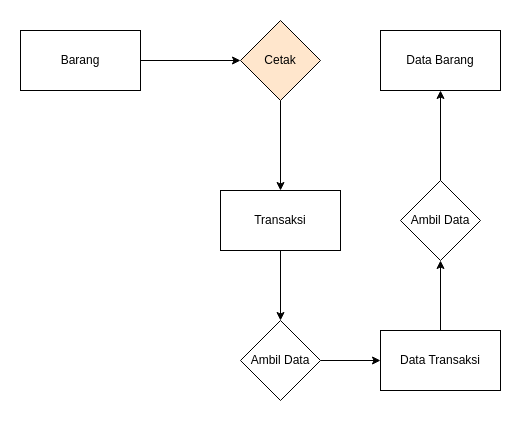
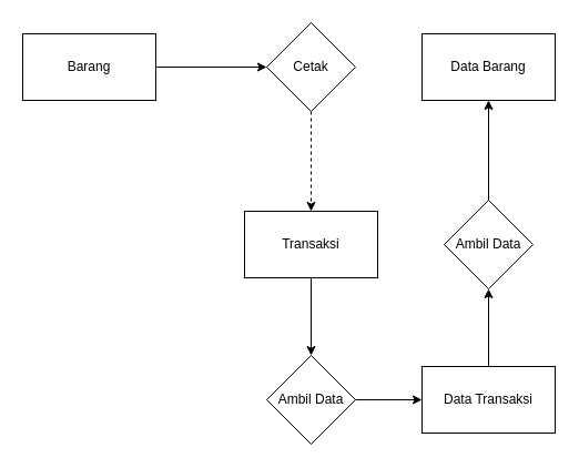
- <mxCell id="5" value="Cetak" style="rhombus;whiteSpace=wrap;html=1;rounded=0;fillColor=#ffe6cc;" vertex="1" parent="1"><mxGeometry x="240" y="20" width="80" height="80" as="geometry" /></mxCell>
+ <mxCell id="5" value="Cetak" style="rhombus;whiteSpace=wrap;html=1;rounded=0;" vertex="1" parent="1"><mxGeometry x="240" y="20" width="80" height="80" as="geometry" /></mxCell>
- <mxCell id="4" value="" style="edgeStyle=orthogonalEdgeStyle;rounded=0;orthogonalLoop=1;jettySize=auto;html=1;" edge="1" parent="1" source="5" target="7"><mxGeometry relative="1" as="geometry" /></mxCell>
+ <mxCell id="4" value="" style="edgeStyle=orthogonalEdgeStyle;rounded=0;orthogonalLoop=1;jettySize=auto;html=1;dashed=1;" edge="1" parent="1" source="5" target="7"><mxGeometry relative="1" as="geometry" /></mxCell>
